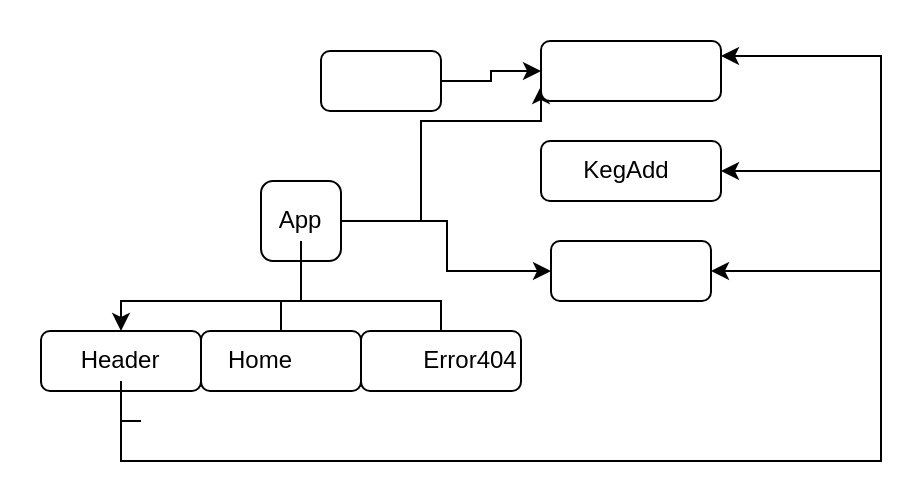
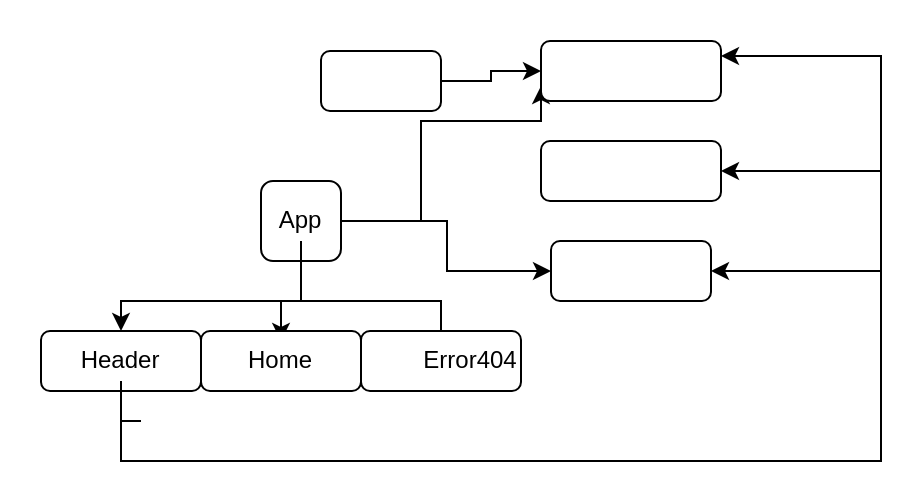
- <mxCell id="18" value="KegAdd" style="text;html=1;strokeColor=none;fillColor=none;align=center;verticalAlign=middle;whiteSpace=wrap;rounded=0;" vertex="1" parent="1"><mxGeometry x="277.5" y="75" width="70" height="20" as="geometry" /></mxCell>
- <mxCell id="10" value="Home" style="text;html=1;strokeColor=none;fillColor=none;align=center;verticalAlign=middle;whiteSpace=wrap;rounded=0;" vertex="1" parent="1"><mxGeometry x="110" y="170" width="40" height="20" as="geometry" /></mxCell>
+ <mxCell id="10" value="Home" style="text;html=1;strokeColor=none;fillColor=none;align=center;verticalAlign=middle;whiteSpace=wrap;rounded=0;" vertex="1" parent="1"><mxGeometry x="120" y="170" width="40" height="20" as="geometry" /></mxCell>
